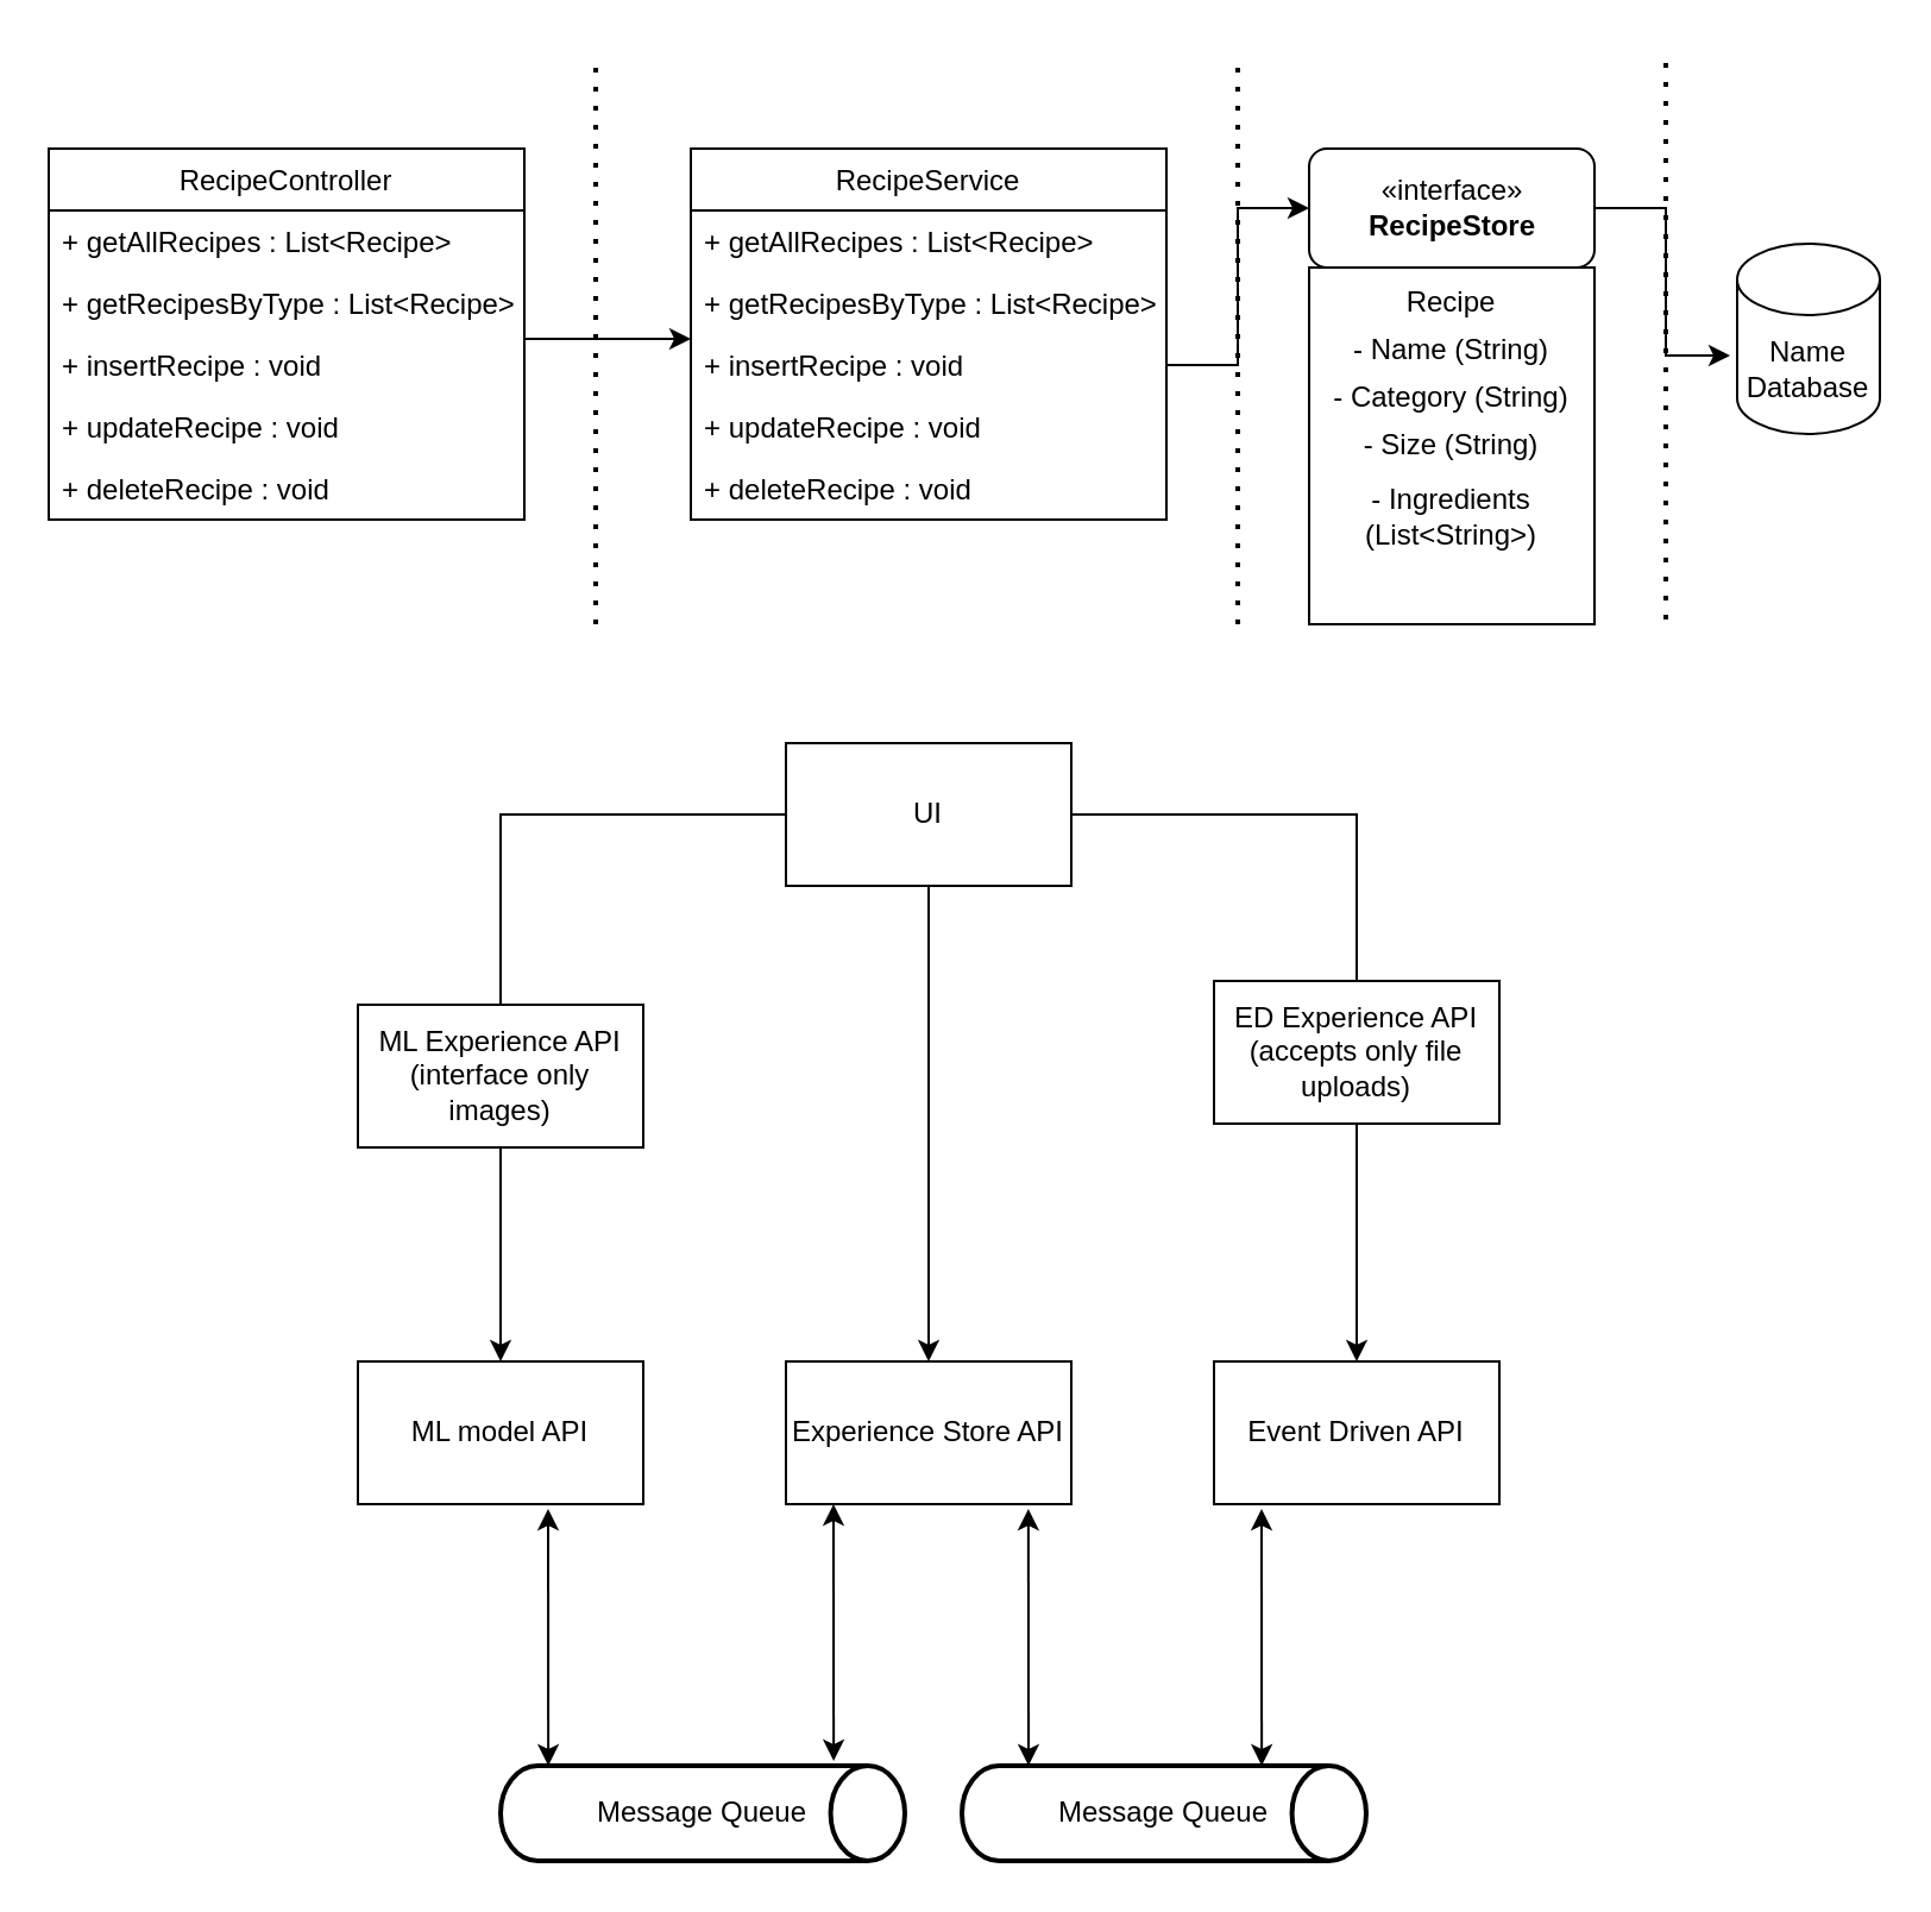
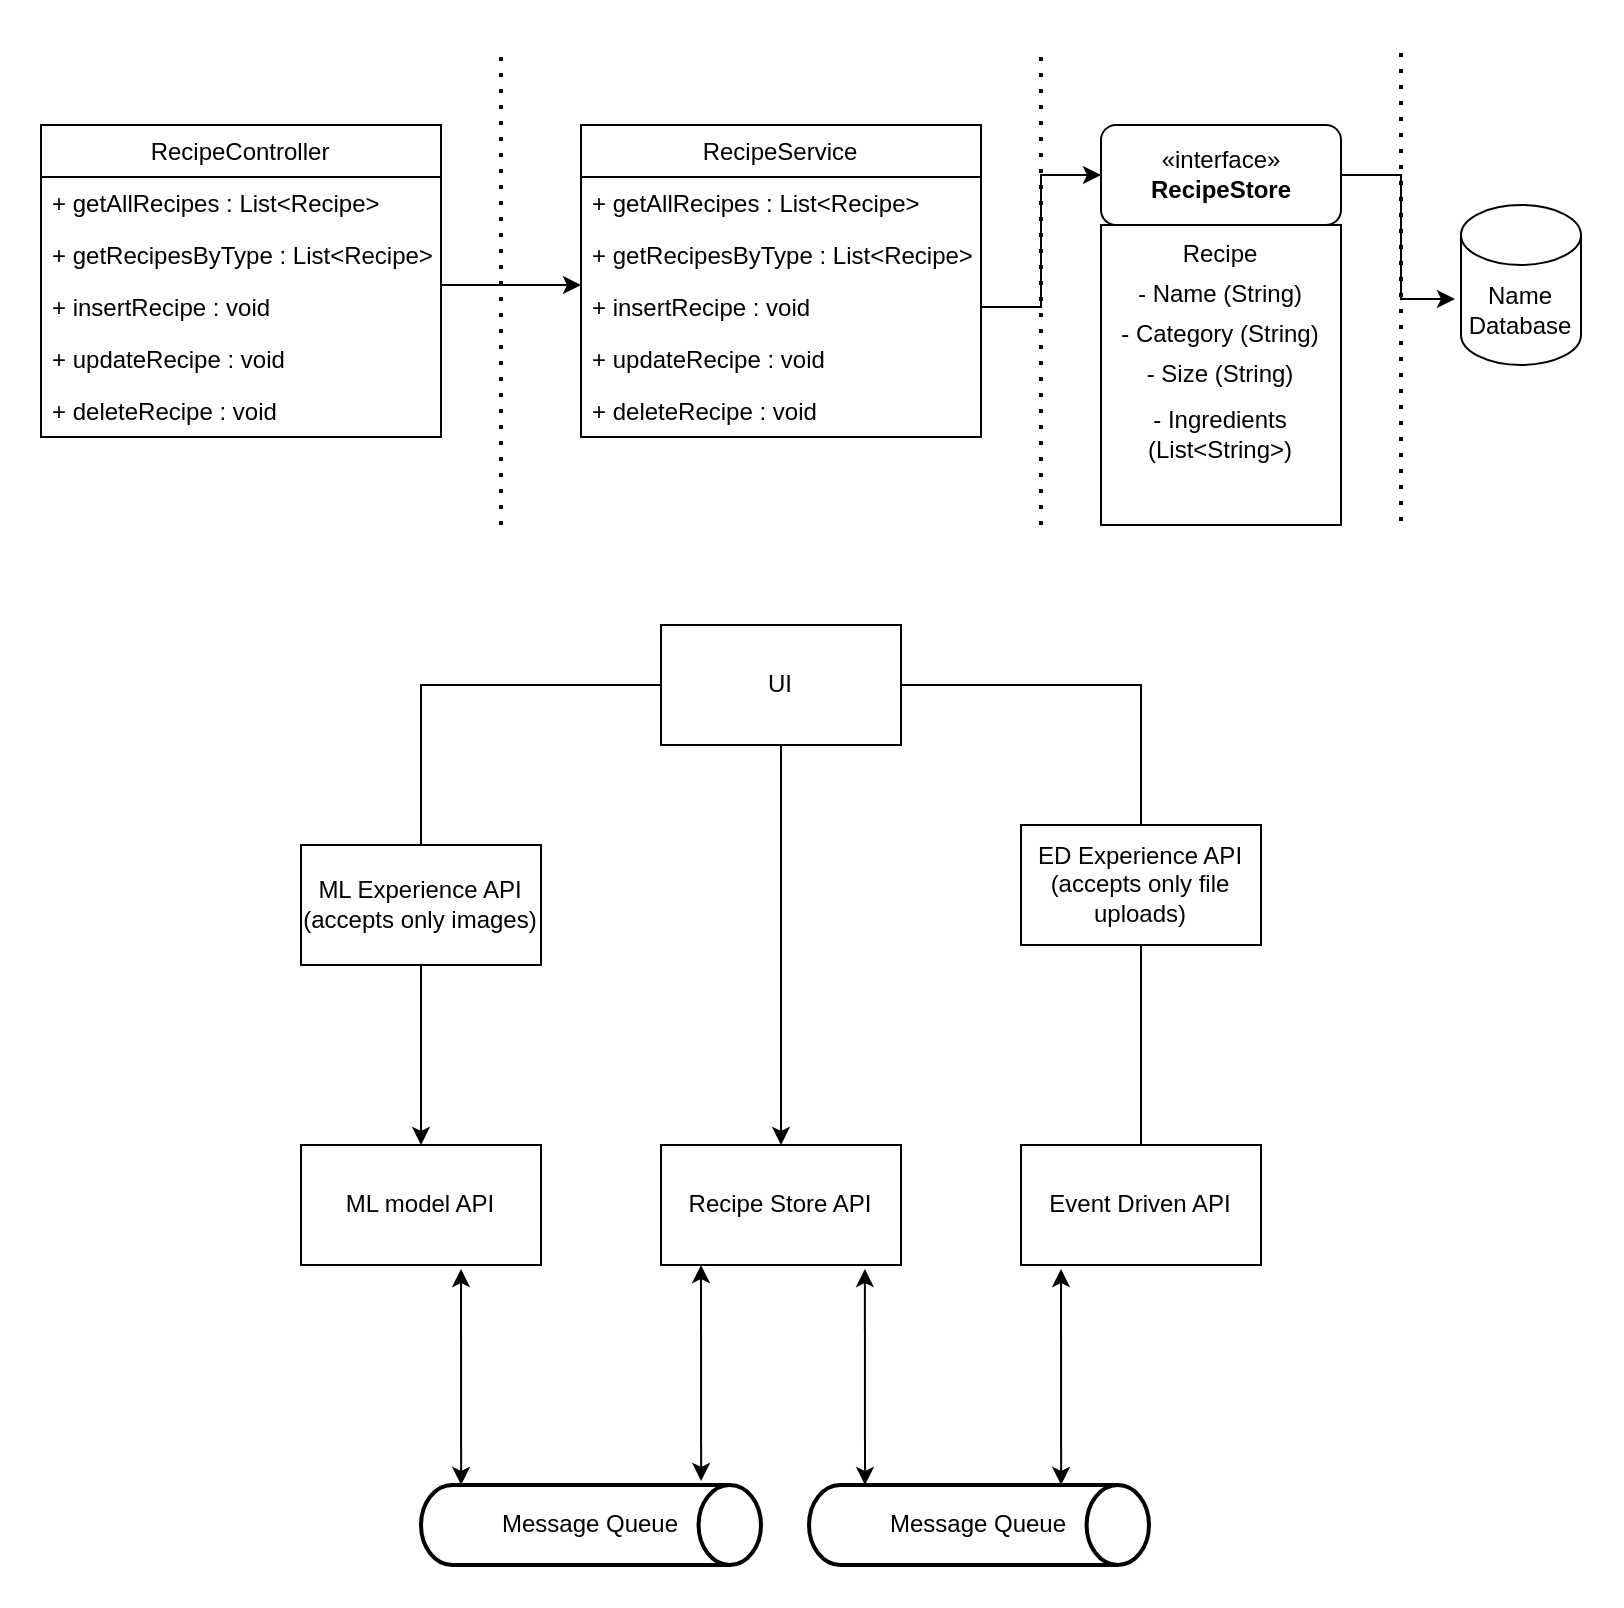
- <mxCell id="34" value="ML Experience API (interface only images)" style="rounded=0;whiteSpace=wrap;html=1;" parent="1" vertex="1"><mxGeometry x="150" y="422" width="120" height="60" as="geometry" /></mxCell>
+ <mxCell id="34" value="ML Experience API (accepts only images)" style="rounded=0;whiteSpace=wrap;html=1;" parent="1" vertex="1"><mxGeometry x="150" y="422" width="120" height="60" as="geometry" /></mxCell>
- <mxCell id="23" style="edgeStyle=orthogonalEdgeStyle;rounded=0;orthogonalLoop=1;jettySize=auto;html=1;entryX=0.5;entryY=0;entryDx=0;entryDy=0;" parent="1" source="24" target="26" edge="1"><mxGeometry relative="1" as="geometry" /></mxCell>
+ <mxCell id="23" style="edgeStyle=orthogonalEdgeStyle;rounded=0;orthogonalLoop=1;jettySize=auto;html=1;entryX=0.5;entryY=0;entryDx=0;entryDy=0;endArrow=none;" parent="1" source="24" target="26" edge="1"><mxGeometry relative="1" as="geometry" /></mxCell>
- <mxCell id="25" value="Experience Store API" style="rounded=0;whiteSpace=wrap;html=1;" parent="1" vertex="1"><mxGeometry x="330" y="572" width="120" height="60" as="geometry" /></mxCell>
+ <mxCell id="25" value="Recipe Store API" style="rounded=0;whiteSpace=wrap;html=1;" parent="1" vertex="1"><mxGeometry x="330" y="572" width="120" height="60" as="geometry" /></mxCell>
